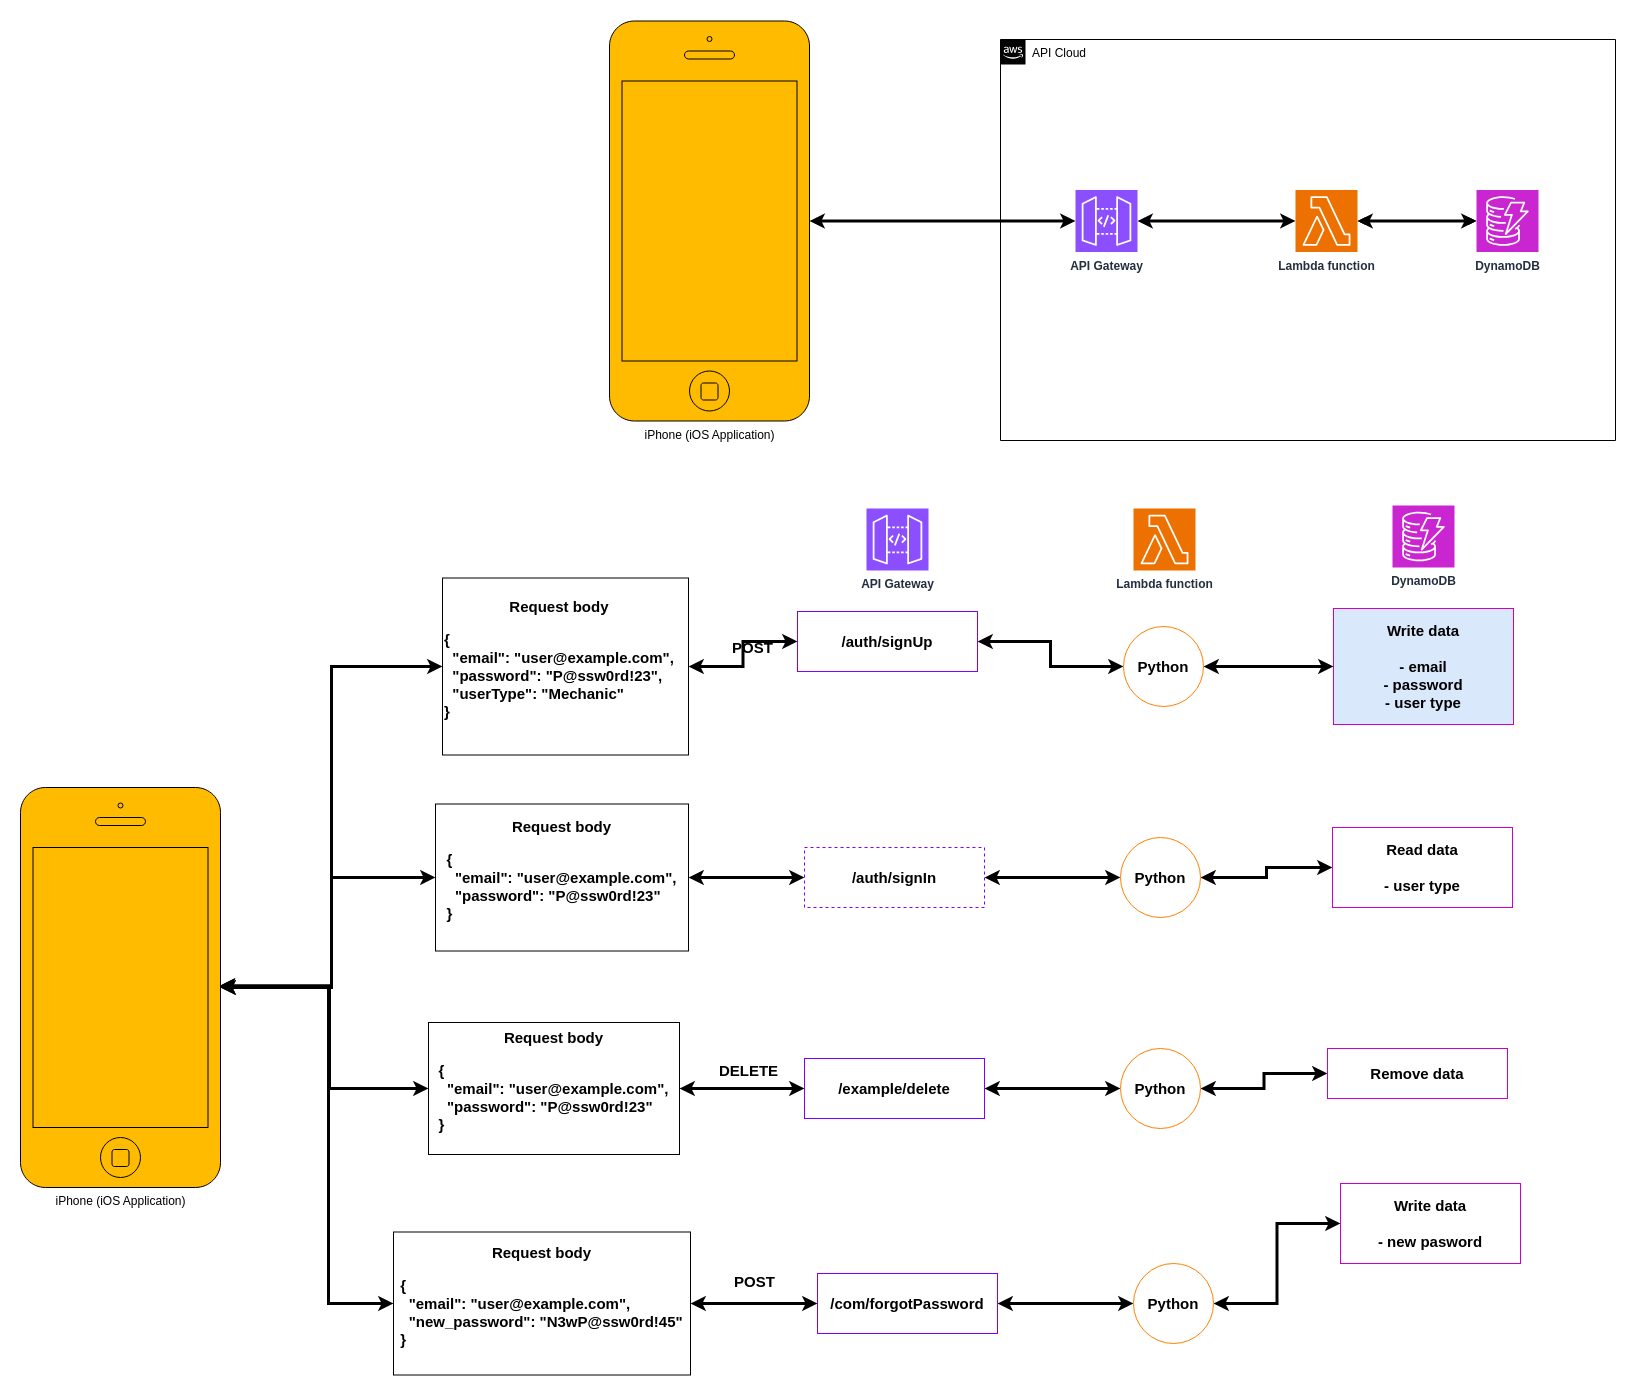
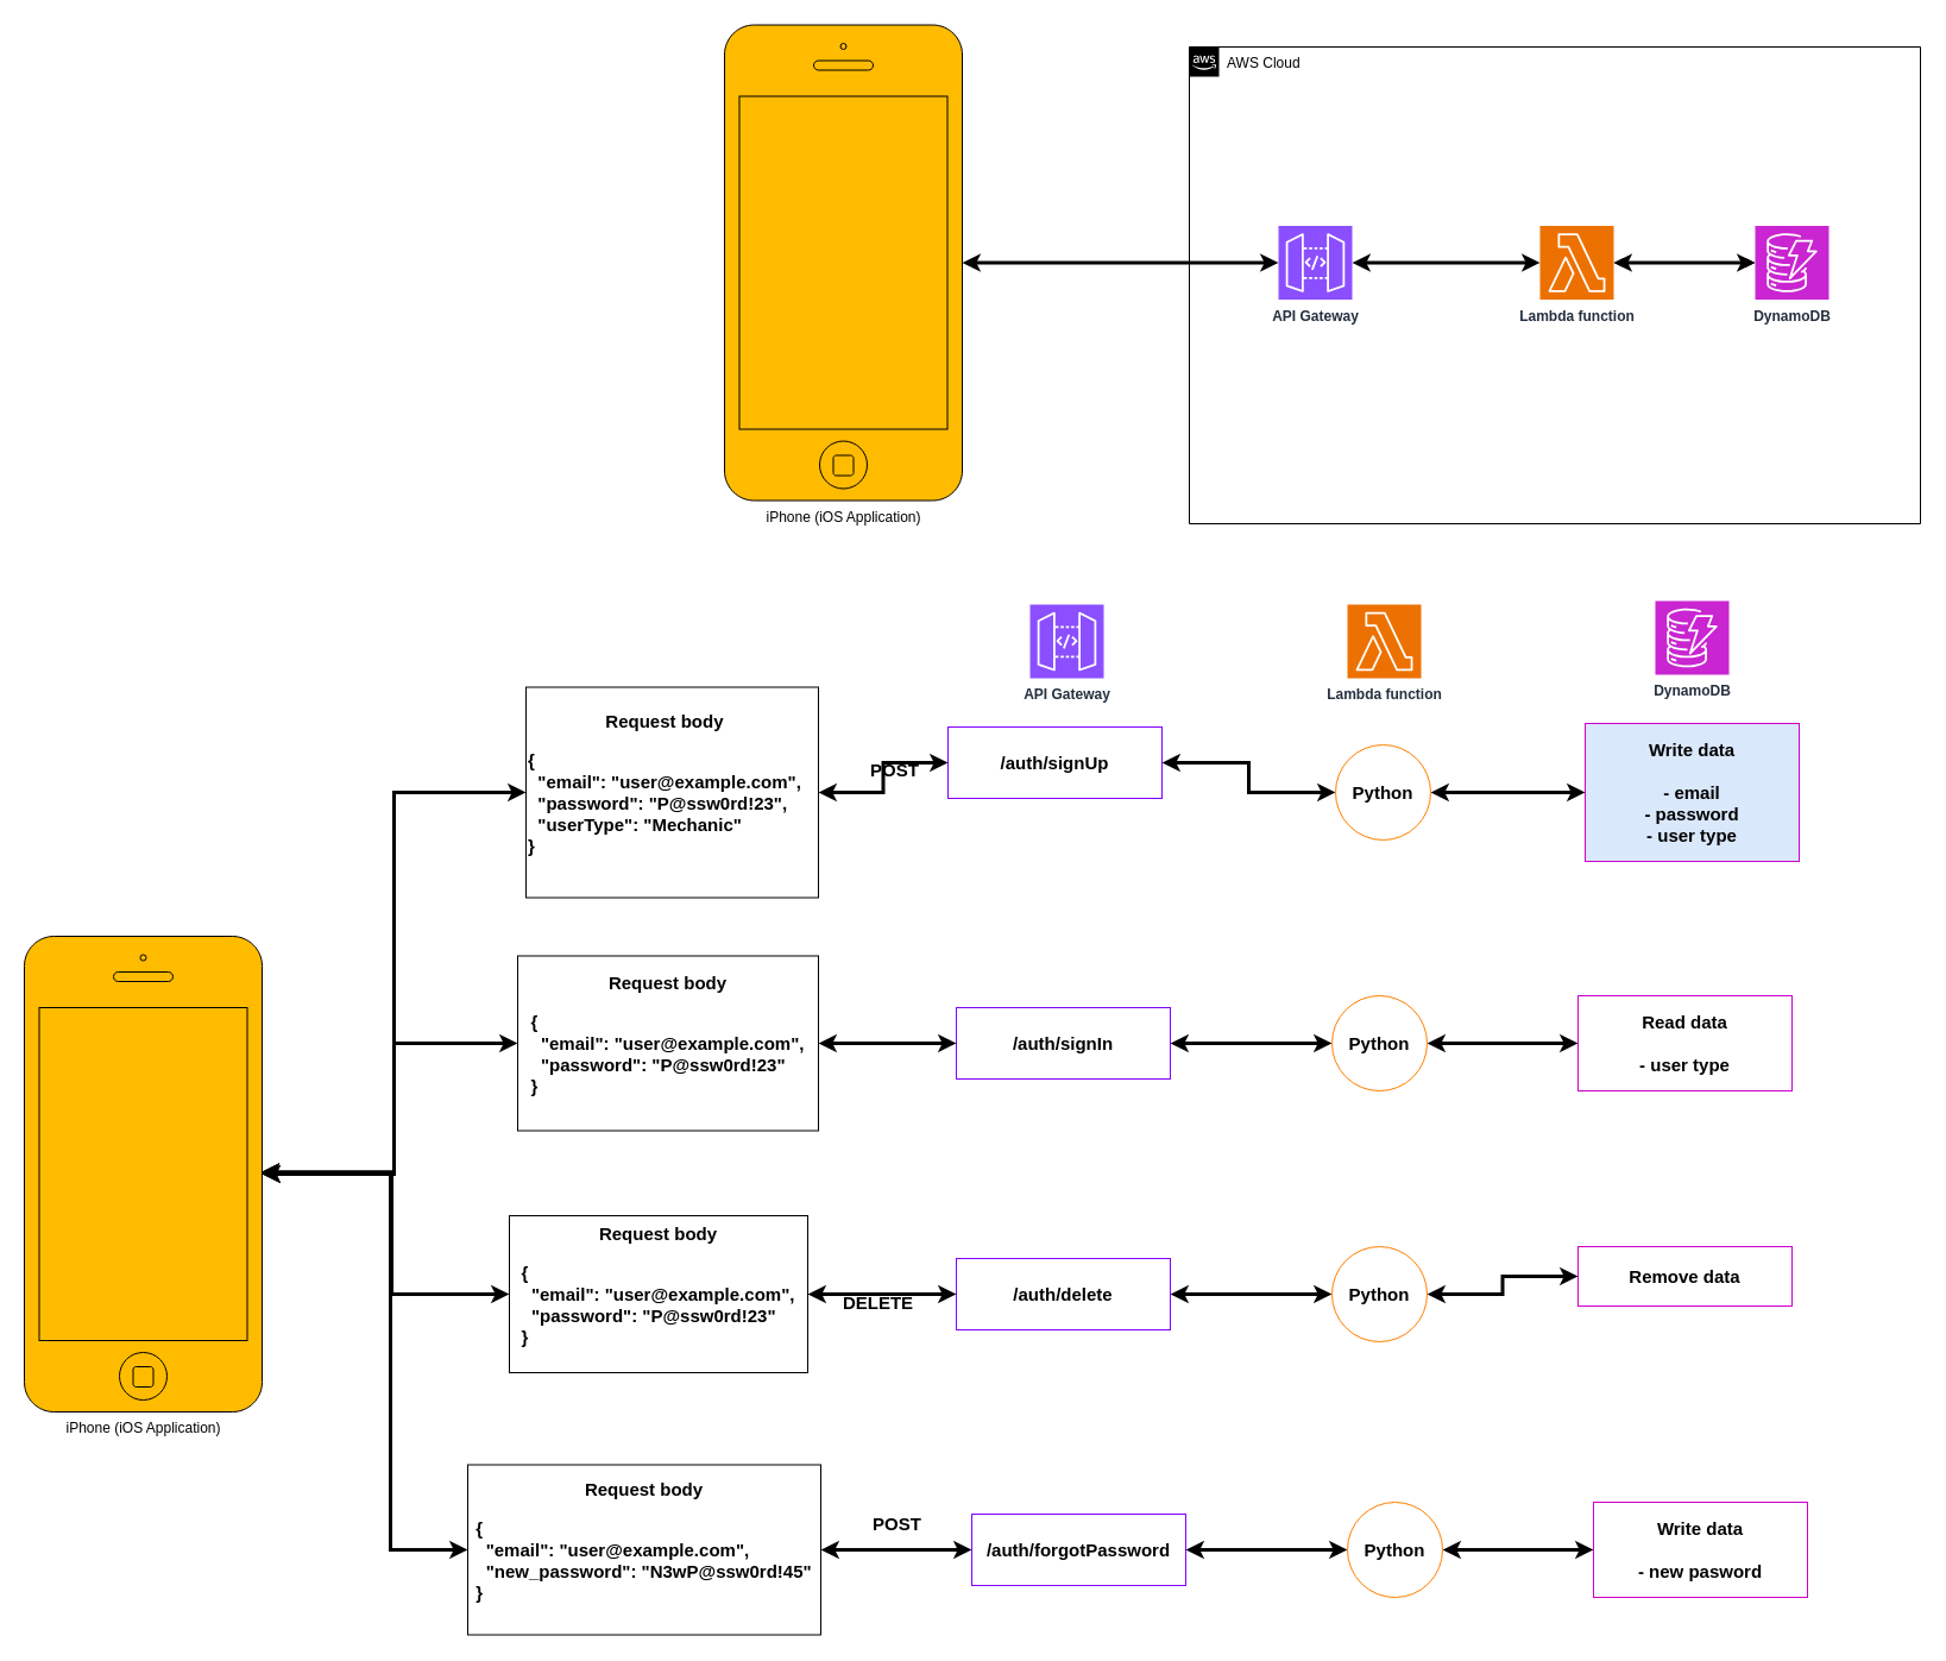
- <mxCell id="2" value="API Cloud" style="points=[[0,0],[0.25,0],[0.5,0],[0.75,0],[1,0],[1,0.25],[1,0.5],[1,0.75],[1,1],[0.75,1],[0.5,1],[0.25,1],[0,1],[0,0.75],[0,0.5],[0,0.25]];outlineConnect=0;html=1;whiteSpace=wrap;fontSize=12;fontStyle=0;container=1;pointerEvents=0;collapsible=0;recursiveResize=0;shape=mxgraph.aws4.group;grIcon=mxgraph.aws4.group_aws_cloud_alt;verticalAlign=top;align=left;spacingLeft=30;dashed=0;" parent="1" vertex="1"><mxGeometry x="1000" y="39" width="615" height="401" as="geometry" /></mxCell>
+ <mxCell id="2" value="AWS Cloud" style="points=[[0,0],[0.25,0],[0.5,0],[0.75,0],[1,0],[1,0.25],[1,0.5],[1,0.75],[1,1],[0.75,1],[0.5,1],[0.25,1],[0,1],[0,0.75],[0,0.5],[0,0.25]];outlineConnect=0;html=1;whiteSpace=wrap;fontSize=12;fontStyle=0;container=1;pointerEvents=0;collapsible=0;recursiveResize=0;shape=mxgraph.aws4.group;grIcon=mxgraph.aws4.group_aws_cloud_alt;verticalAlign=top;align=left;spacingLeft=30;dashed=0;" parent="1" vertex="1"><mxGeometry x="1000" y="39" width="615" height="401" as="geometry" /></mxCell>
- <mxCell id="30" value="&lt;div&gt;&lt;span style=&quot;font-size: 15px;&quot;&gt;&lt;b&gt;Read data&lt;/b&gt;&lt;/span&gt;&lt;/div&gt;&lt;div&gt;&lt;span style=&quot;font-size: 15px;&quot;&gt;&lt;b&gt;&lt;br&gt;&lt;/b&gt;&lt;/span&gt;&lt;/div&gt;&lt;span style=&quot;font-size: 15px;&quot;&gt;&lt;b&gt;- user type&lt;/b&gt;&lt;/span&gt;" style="rounded=0;whiteSpace=wrap;html=1;strokeColor=#CC00CC;" parent="1" vertex="1"><mxGeometry x="1332" y="827" width="180" height="80" as="geometry" /></mxCell>
+ <mxCell id="30" value="&lt;div&gt;&lt;span style=&quot;font-size: 15px;&quot;&gt;&lt;b&gt;Read data&lt;/b&gt;&lt;/span&gt;&lt;/div&gt;&lt;div&gt;&lt;span style=&quot;font-size: 15px;&quot;&gt;&lt;b&gt;&lt;br&gt;&lt;/b&gt;&lt;/span&gt;&lt;/div&gt;&lt;span style=&quot;font-size: 15px;&quot;&gt;&lt;b&gt;- user type&lt;/b&gt;&lt;/span&gt;" style="rounded=0;whiteSpace=wrap;html=1;strokeColor=#CC00CC;" parent="1" vertex="1"><mxGeometry x="1327" y="837" width="180" height="80" as="geometry" /></mxCell>
- <mxCell id="15" value="&lt;font style=&quot;font-size: 15px;&quot;&gt;&lt;b&gt;/auth/signIn&lt;/b&gt;&lt;/font&gt;" style="rounded=0;whiteSpace=wrap;html=1;strokeColor=#7F00FF;dashed=1;" parent="1" vertex="1"><mxGeometry x="804" y="847" width="180" height="60" as="geometry" /></mxCell>
+ <mxCell id="15" value="&lt;font style=&quot;font-size: 15px;&quot;&gt;&lt;b&gt;/auth/signIn&lt;/b&gt;&lt;/font&gt;" style="rounded=0;whiteSpace=wrap;html=1;strokeColor=#7F00FF;" parent="1" vertex="1"><mxGeometry x="804" y="847" width="180" height="60" as="geometry" /></mxCell>
- <mxCell id="32" value="&lt;b&gt;&lt;font style=&quot;font-size: 15px;&quot;&gt;DELETE&lt;/font&gt;&lt;/b&gt;" style="text;html=1;align=center;verticalAlign=middle;resizable=0;points=[];autosize=1;strokeColor=none;fillColor=none;" parent="1" vertex="1"><mxGeometry x="709" y="1055" width="77" height="30" as="geometry" /></mxCell>
+ <mxCell id="32" value="&lt;b&gt;&lt;font style=&quot;font-size: 15px;&quot;&gt;DELETE&lt;/font&gt;&lt;/b&gt;" style="text;html=1;align=center;verticalAlign=middle;resizable=0;points=[];autosize=1;strokeColor=none;fillColor=none;" parent="1" vertex="1"><mxGeometry x="699" y="1080" width="77" height="30" as="geometry" /></mxCell>
- <mxCell id="17" value="&lt;b&gt;&lt;font style=&quot;font-size: 15px;&quot;&gt;/example/delete&lt;/font&gt;&lt;/b&gt;" style="rounded=0;whiteSpace=wrap;html=1;strokeColor=#7F00FF;" parent="1" vertex="1"><mxGeometry x="804" y="1058" width="180" height="60" as="geometry" /></mxCell>
+ <mxCell id="17" value="&lt;b&gt;&lt;font style=&quot;font-size: 15px;&quot;&gt;/auth/delete&lt;/font&gt;&lt;/b&gt;" style="rounded=0;whiteSpace=wrap;html=1;strokeColor=#7F00FF;" parent="1" vertex="1"><mxGeometry x="804" y="1058" width="180" height="60" as="geometry" /></mxCell>
- <mxCell id="39" value="&lt;span style=&quot;font-size: 15px;&quot;&gt;&lt;b&gt;Write data&lt;/b&gt;&lt;/span&gt;&lt;div&gt;&lt;span style=&quot;font-size: 15px;&quot;&gt;&lt;b&gt;&lt;br&gt;&lt;/b&gt;&lt;/span&gt;&lt;/div&gt;&lt;div&gt;&lt;span style=&quot;font-size: 15px;&quot;&gt;&lt;b&gt;- new pasword&lt;/b&gt;&lt;/span&gt;&lt;/div&gt;" style="rounded=0;whiteSpace=wrap;html=1;strokeColor=#CC00CC;" parent="1" vertex="1"><mxGeometry x="1340" y="1183" width="180" height="80" as="geometry" /></mxCell>
+ <mxCell id="39" value="&lt;span style=&quot;font-size: 15px;&quot;&gt;&lt;b&gt;Write data&lt;/b&gt;&lt;/span&gt;&lt;div&gt;&lt;span style=&quot;font-size: 15px;&quot;&gt;&lt;b&gt;&lt;br&gt;&lt;/b&gt;&lt;/span&gt;&lt;/div&gt;&lt;div&gt;&lt;span style=&quot;font-size: 15px;&quot;&gt;&lt;b&gt;- new pasword&lt;/b&gt;&lt;/span&gt;&lt;/div&gt;" style="rounded=0;whiteSpace=wrap;html=1;strokeColor=#CC00CC;" parent="1" vertex="1"><mxGeometry x="1340" y="1263" width="180" height="80" as="geometry" /></mxCell>
- <mxCell id="19" value="&lt;b&gt;&lt;font style=&quot;font-size: 15px;&quot;&gt;/com/forgotPassword&lt;/font&gt;&lt;/b&gt;" style="rounded=0;whiteSpace=wrap;html=1;strokeColor=#7F00FF;" parent="1" vertex="1"><mxGeometry x="817" y="1273" width="180" height="60" as="geometry" /></mxCell>
+ <mxCell id="19" value="&lt;b&gt;&lt;font style=&quot;font-size: 15px;&quot;&gt;/auth/forgotPassword&lt;/font&gt;&lt;/b&gt;" style="rounded=0;whiteSpace=wrap;html=1;strokeColor=#7F00FF;" parent="1" vertex="1"><mxGeometry x="817" y="1273" width="180" height="60" as="geometry" /></mxCell>
